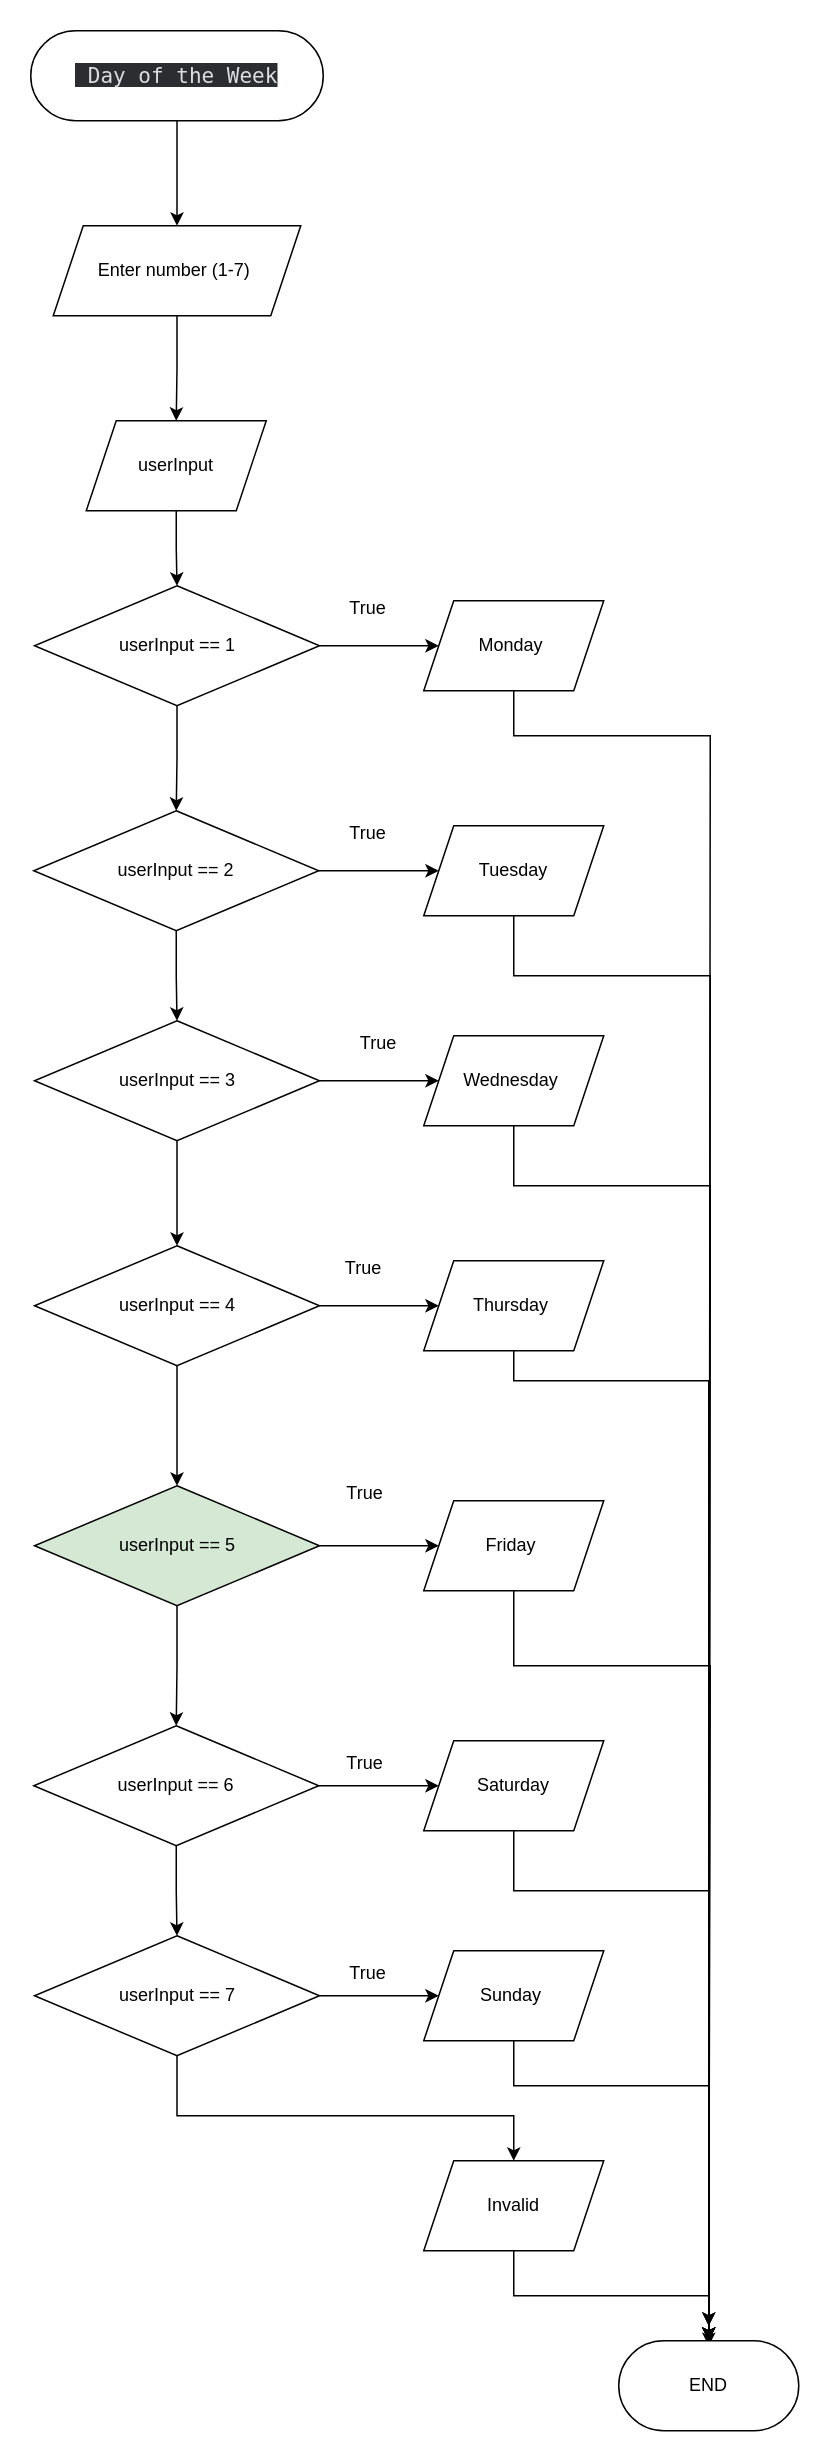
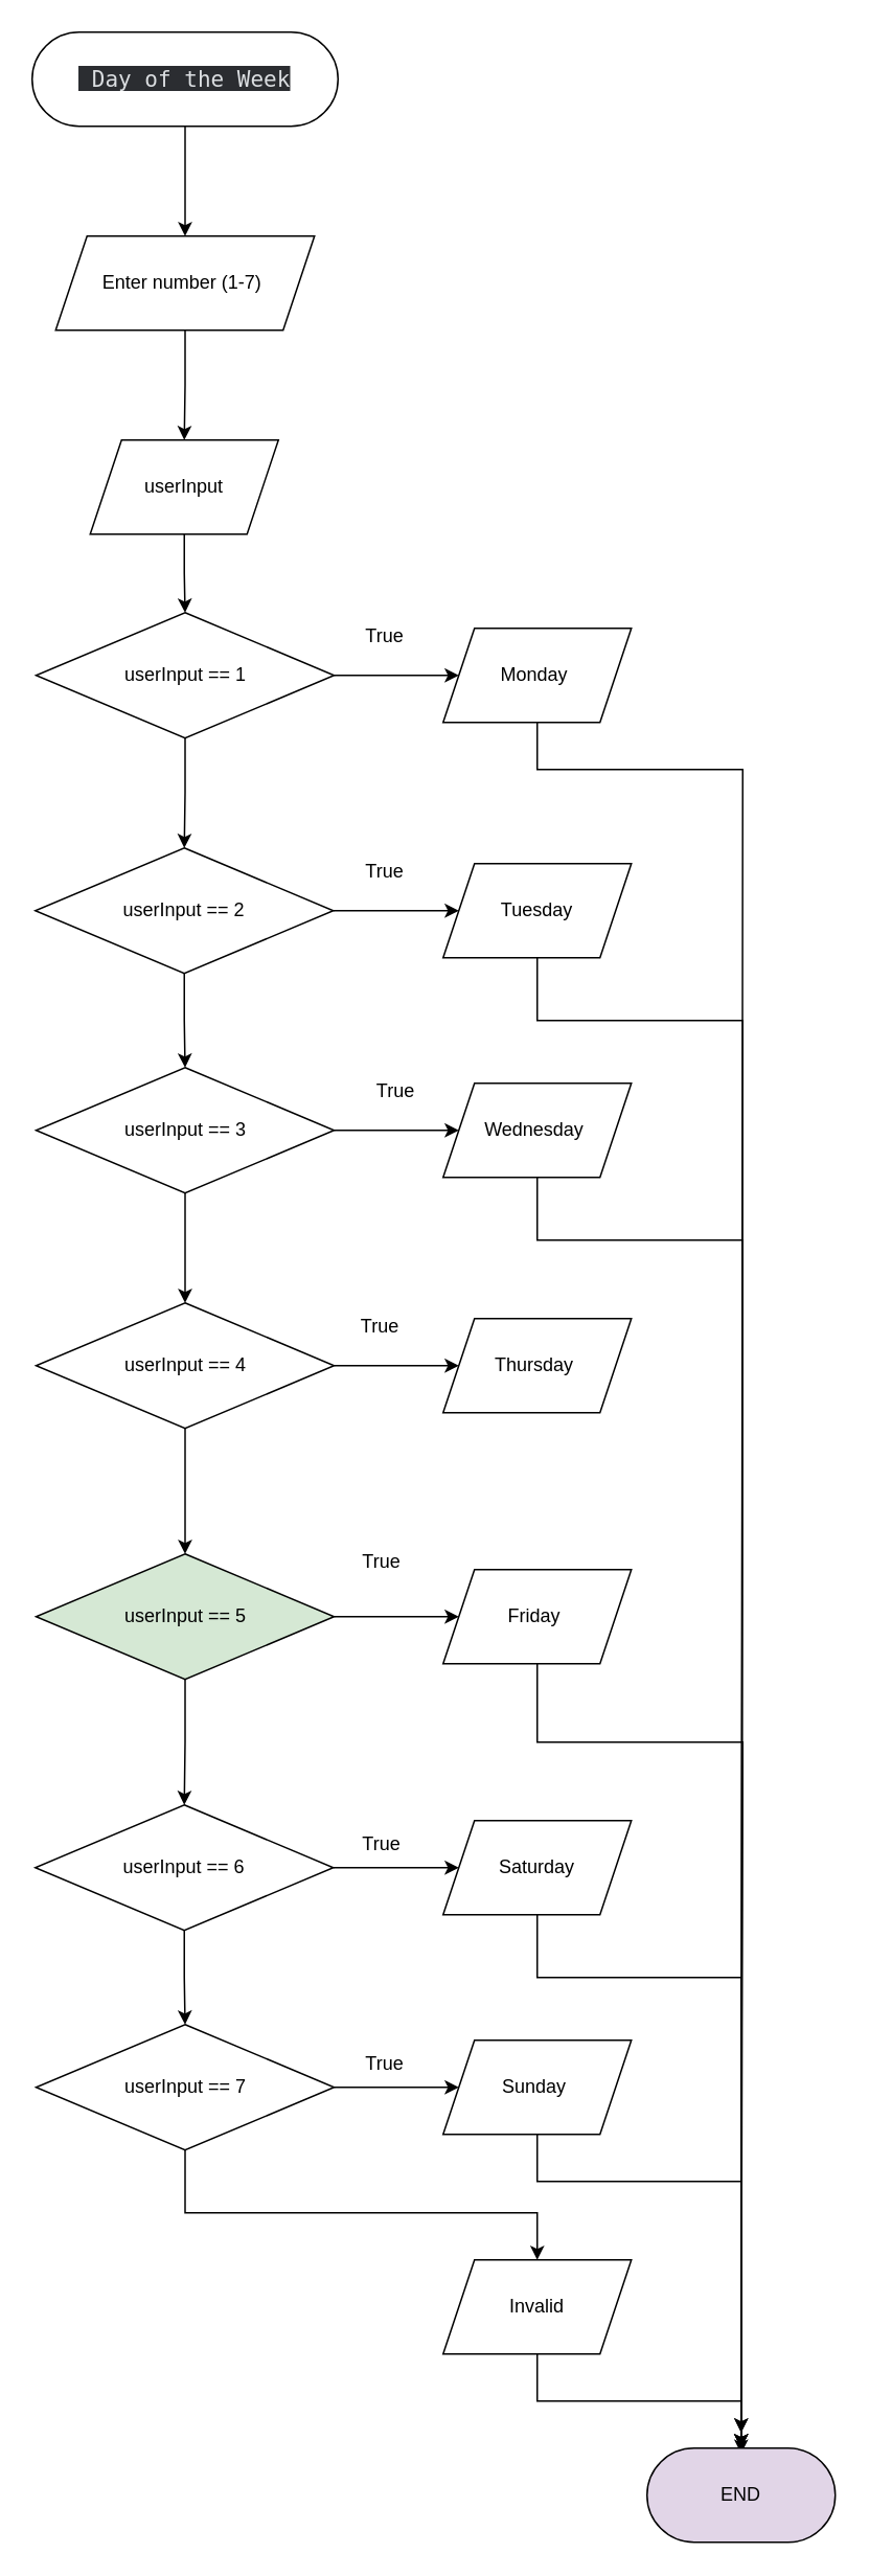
- <mxCell id="38" style="edgeStyle=orthogonalEdgeStyle;rounded=0;orthogonalLoop=1;jettySize=auto;html=1;entryX=0.5;entryY=0;entryDx=0;entryDy=0;" edge="1" parent="1" source="39" target="52"><mxGeometry relative="1" as="geometry"><Array as="points"><mxPoint x="342" y="920" /><mxPoint x="472" y="920" /></Array></mxGeometry></mxCell>
- <mxCell id="52" value="END" style="rounded=1;whiteSpace=wrap;html=1;arcSize=50;" vertex="1" parent="1"><mxGeometry x="412" y="1560" width="120" height="60" as="geometry" /></mxCell>
+ <mxCell id="52" value="END" style="rounded=1;whiteSpace=wrap;html=1;arcSize=50;fillColor=#e1d5e7;" vertex="1" parent="1"><mxGeometry x="412" y="1560" width="120" height="60" as="geometry" /></mxCell>
